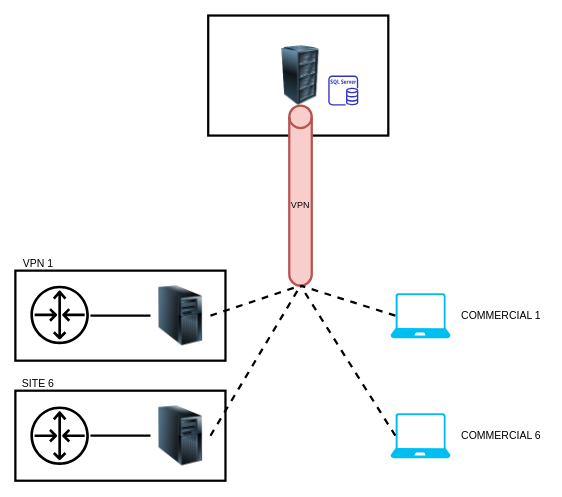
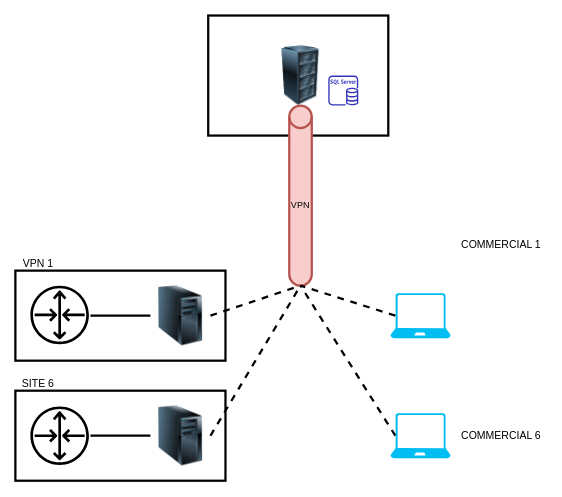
- <mxCell id="21" value="&lt;font style=&quot;font-size: 14px&quot;&gt;COMMERCIAL 1&lt;/font&gt;" style="text;html=1;align=center;verticalAlign=middle;resizable=0;points=[];autosize=1;" vertex="1" parent="1"><mxGeometry x="607" y="410" width="120" height="20" as="geometry" /></mxCell>
+ <mxCell id="21" value="&lt;font style=&quot;font-size: 14px&quot;&gt;COMMERCIAL 1&lt;/font&gt;" style="text;html=1;align=center;verticalAlign=middle;resizable=0;points=[];autosize=1;" vertex="1" parent="1"><mxGeometry x="607" y="315" width="120" height="20" as="geometry" /></mxCell>
